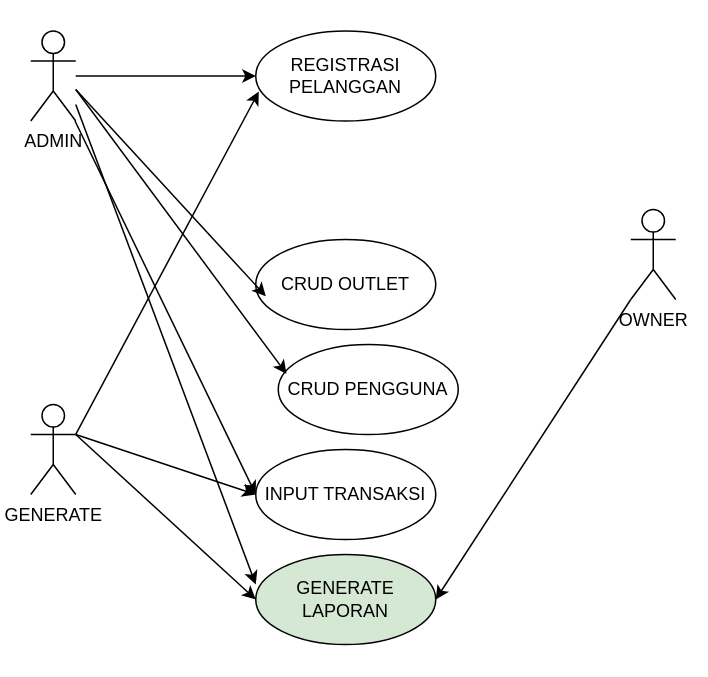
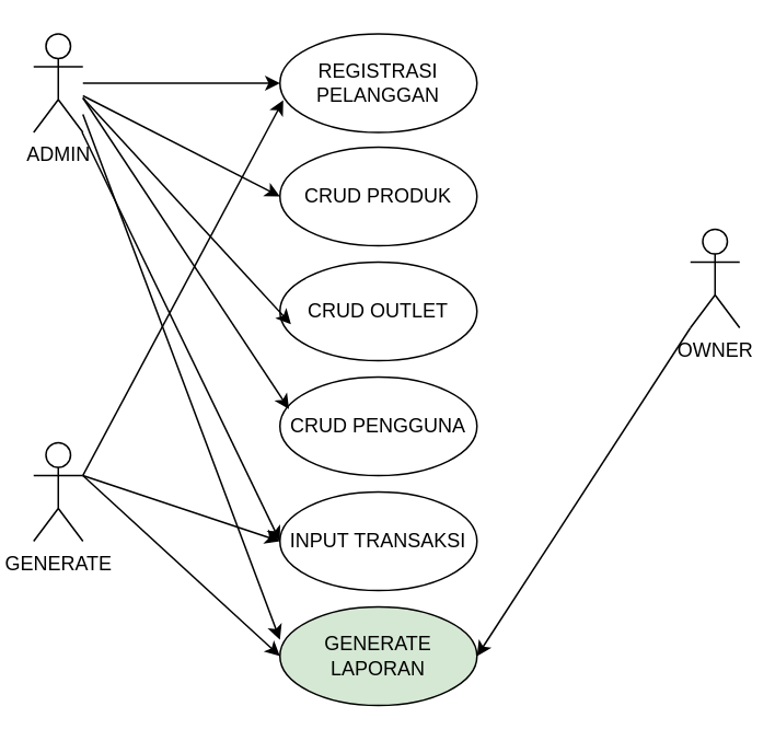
+ <mxCell id="10" value="" style="endArrow=classic;html=1;rounded=0;entryX=0;entryY=0.5;entryDx=0;entryDy=0;" edge="1" parent="1" source="3" target="8"><mxGeometry width="50" height="50" relative="1" as="geometry"><mxPoint x="60" y="299" as="sourcePoint" /><mxPoint x="182" y="70" as="targetPoint" /></mxGeometry></mxCell>
+ <mxCell id="8" value="CRUD PRODUK" style="ellipse;whiteSpace=wrap;html=1;" vertex="1" parent="1"><mxGeometry x="170" y="89" width="120" height="60" as="geometry" /></mxCell>
- <mxCell id="12" value="CRUD PENGGUNA" style="ellipse;whiteSpace=wrap;html=1;" vertex="1" parent="1"><mxGeometry x="185" y="229" width="120" height="60" as="geometry" /></mxCell>
+ <mxCell id="12" value="CRUD PENGGUNA" style="ellipse;whiteSpace=wrap;html=1;" vertex="1" parent="1"><mxGeometry x="170" y="229" width="120" height="60" as="geometry" /></mxCell>
